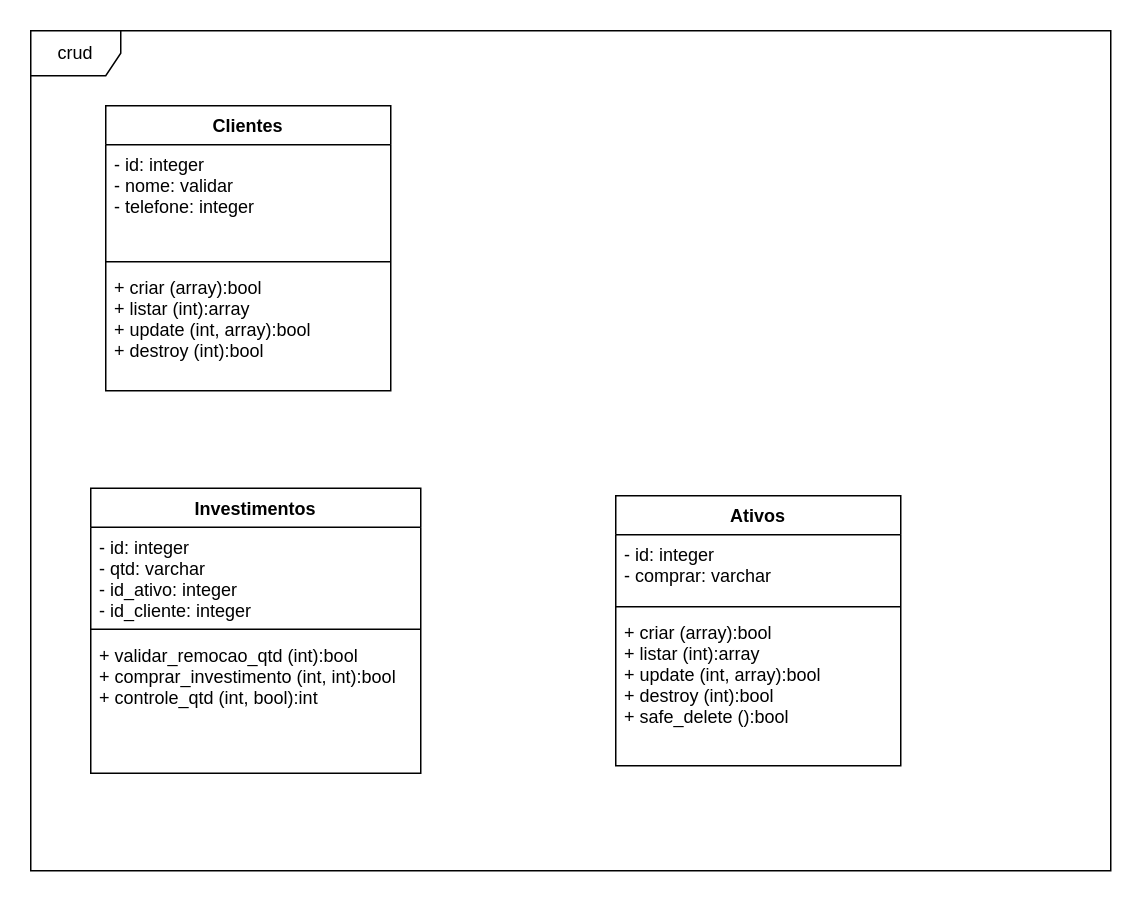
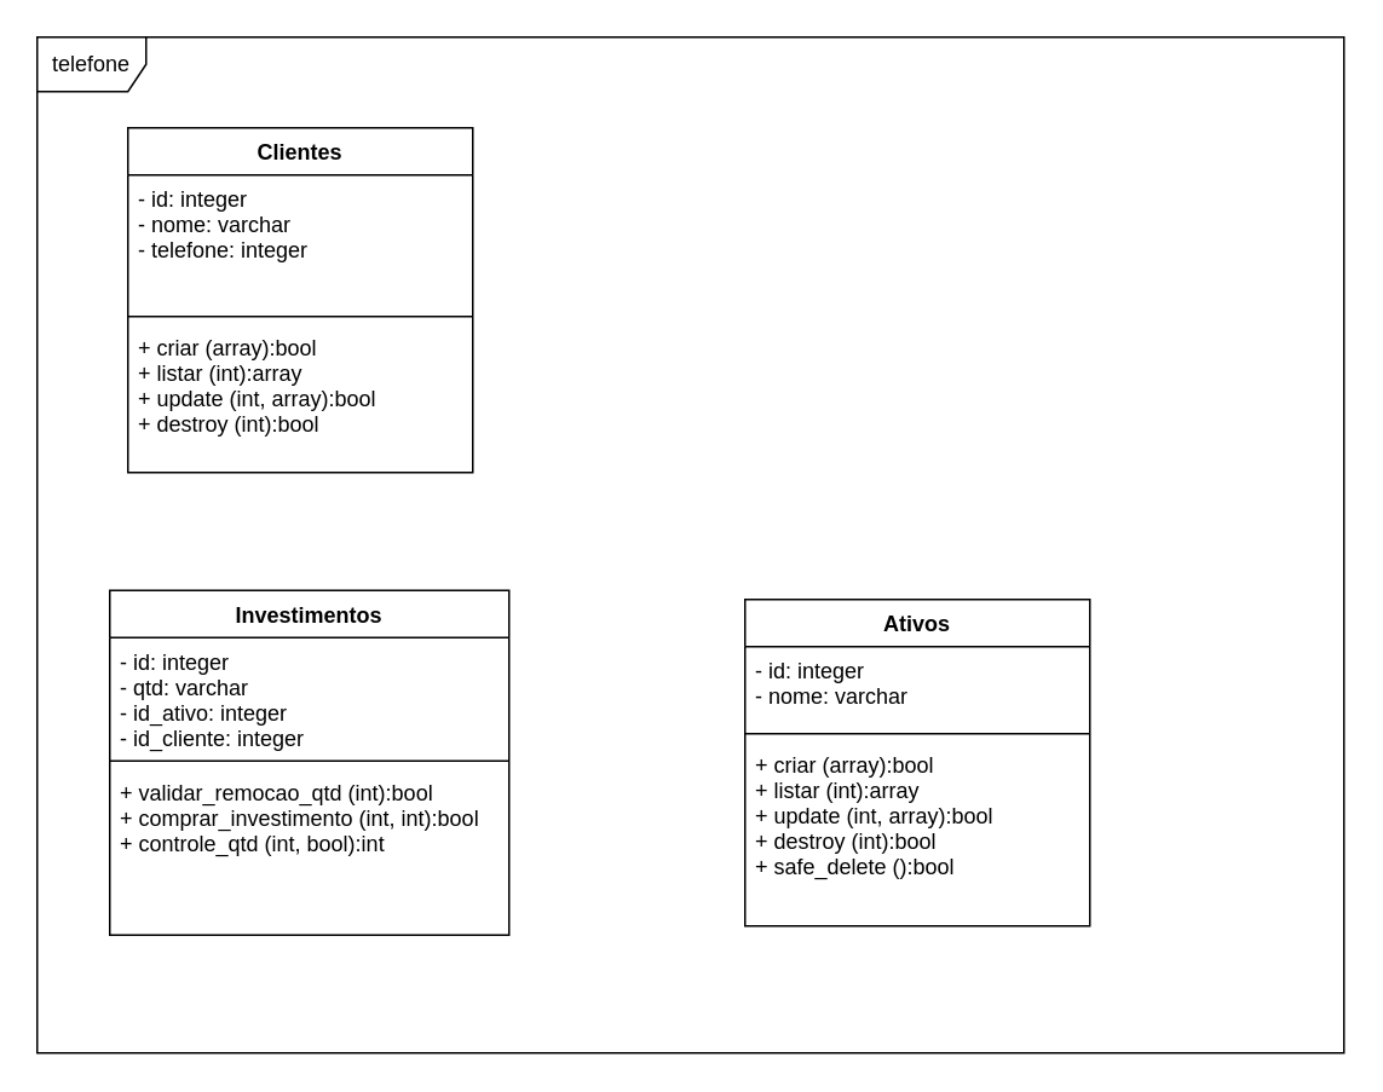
- <mxCell id="2" value="crud" style="shape=umlFrame;whiteSpace=wrap;html=1;" vertex="1" parent="1"><mxGeometry x="20" y="20" width="720" height="560" as="geometry" /></mxCell>
+ <mxCell id="2" value="telefone" style="shape=umlFrame;whiteSpace=wrap;html=1;" vertex="1" parent="1"><mxGeometry x="20" y="20" width="720" height="560" as="geometry" /></mxCell>
- <mxCell id="4" value="- id: integer&#10;- nome: validar&#10;- telefone: integer&#10;" style="text;strokeColor=none;fillColor=none;align=left;verticalAlign=top;spacingLeft=4;spacingRight=4;overflow=hidden;rotatable=0;points=[[0,0.5],[1,0.5]];portConstraint=eastwest;" vertex="1" parent="3"><mxGeometry y="26" width="190" height="74" as="geometry" /></mxCell>
+ <mxCell id="4" value="- id: integer&#10;- nome: varchar&#10;- telefone: integer&#10;" style="text;strokeColor=none;fillColor=none;align=left;verticalAlign=top;spacingLeft=4;spacingRight=4;overflow=hidden;rotatable=0;points=[[0,0.5],[1,0.5]];portConstraint=eastwest;" vertex="1" parent="3"><mxGeometry y="26" width="190" height="74" as="geometry" /></mxCell>
- <mxCell id="12" value="- id: integer&#10;- comprar: varchar&#10;" style="text;strokeColor=none;fillColor=none;align=left;verticalAlign=top;spacingLeft=4;spacingRight=4;overflow=hidden;rotatable=0;points=[[0,0.5],[1,0.5]];portConstraint=eastwest;" vertex="1" parent="11"><mxGeometry y="26" width="190" height="44" as="geometry" /></mxCell>
+ <mxCell id="12" value="- id: integer&#10;- nome: varchar&#10;" style="text;strokeColor=none;fillColor=none;align=left;verticalAlign=top;spacingLeft=4;spacingRight=4;overflow=hidden;rotatable=0;points=[[0,0.5],[1,0.5]];portConstraint=eastwest;" vertex="1" parent="11"><mxGeometry y="26" width="190" height="44" as="geometry" /></mxCell>
